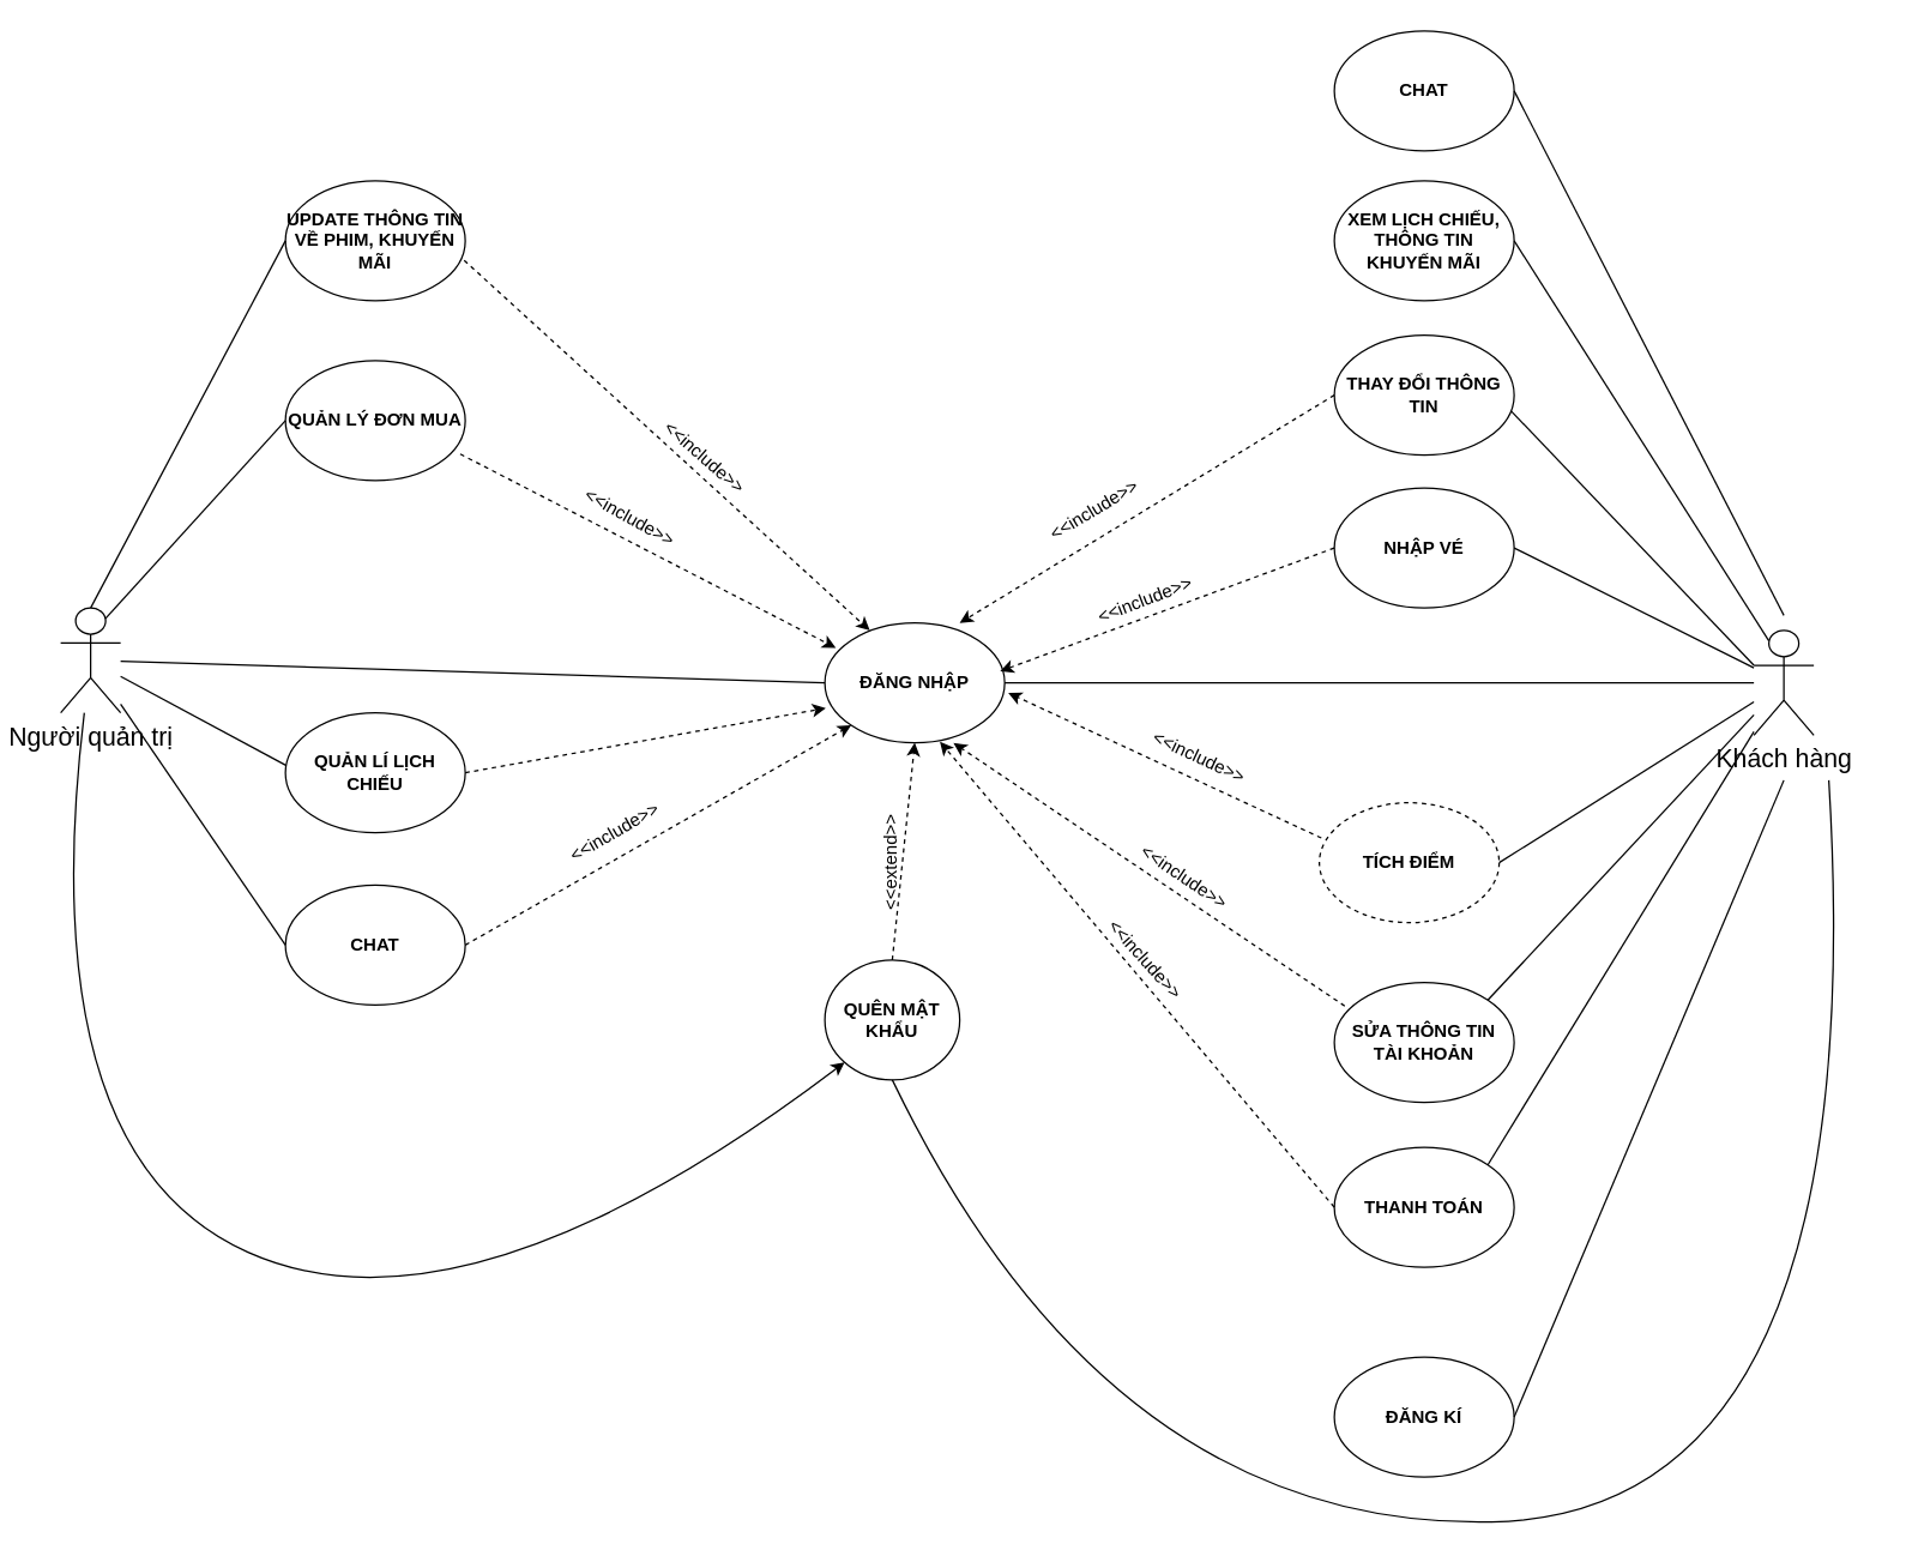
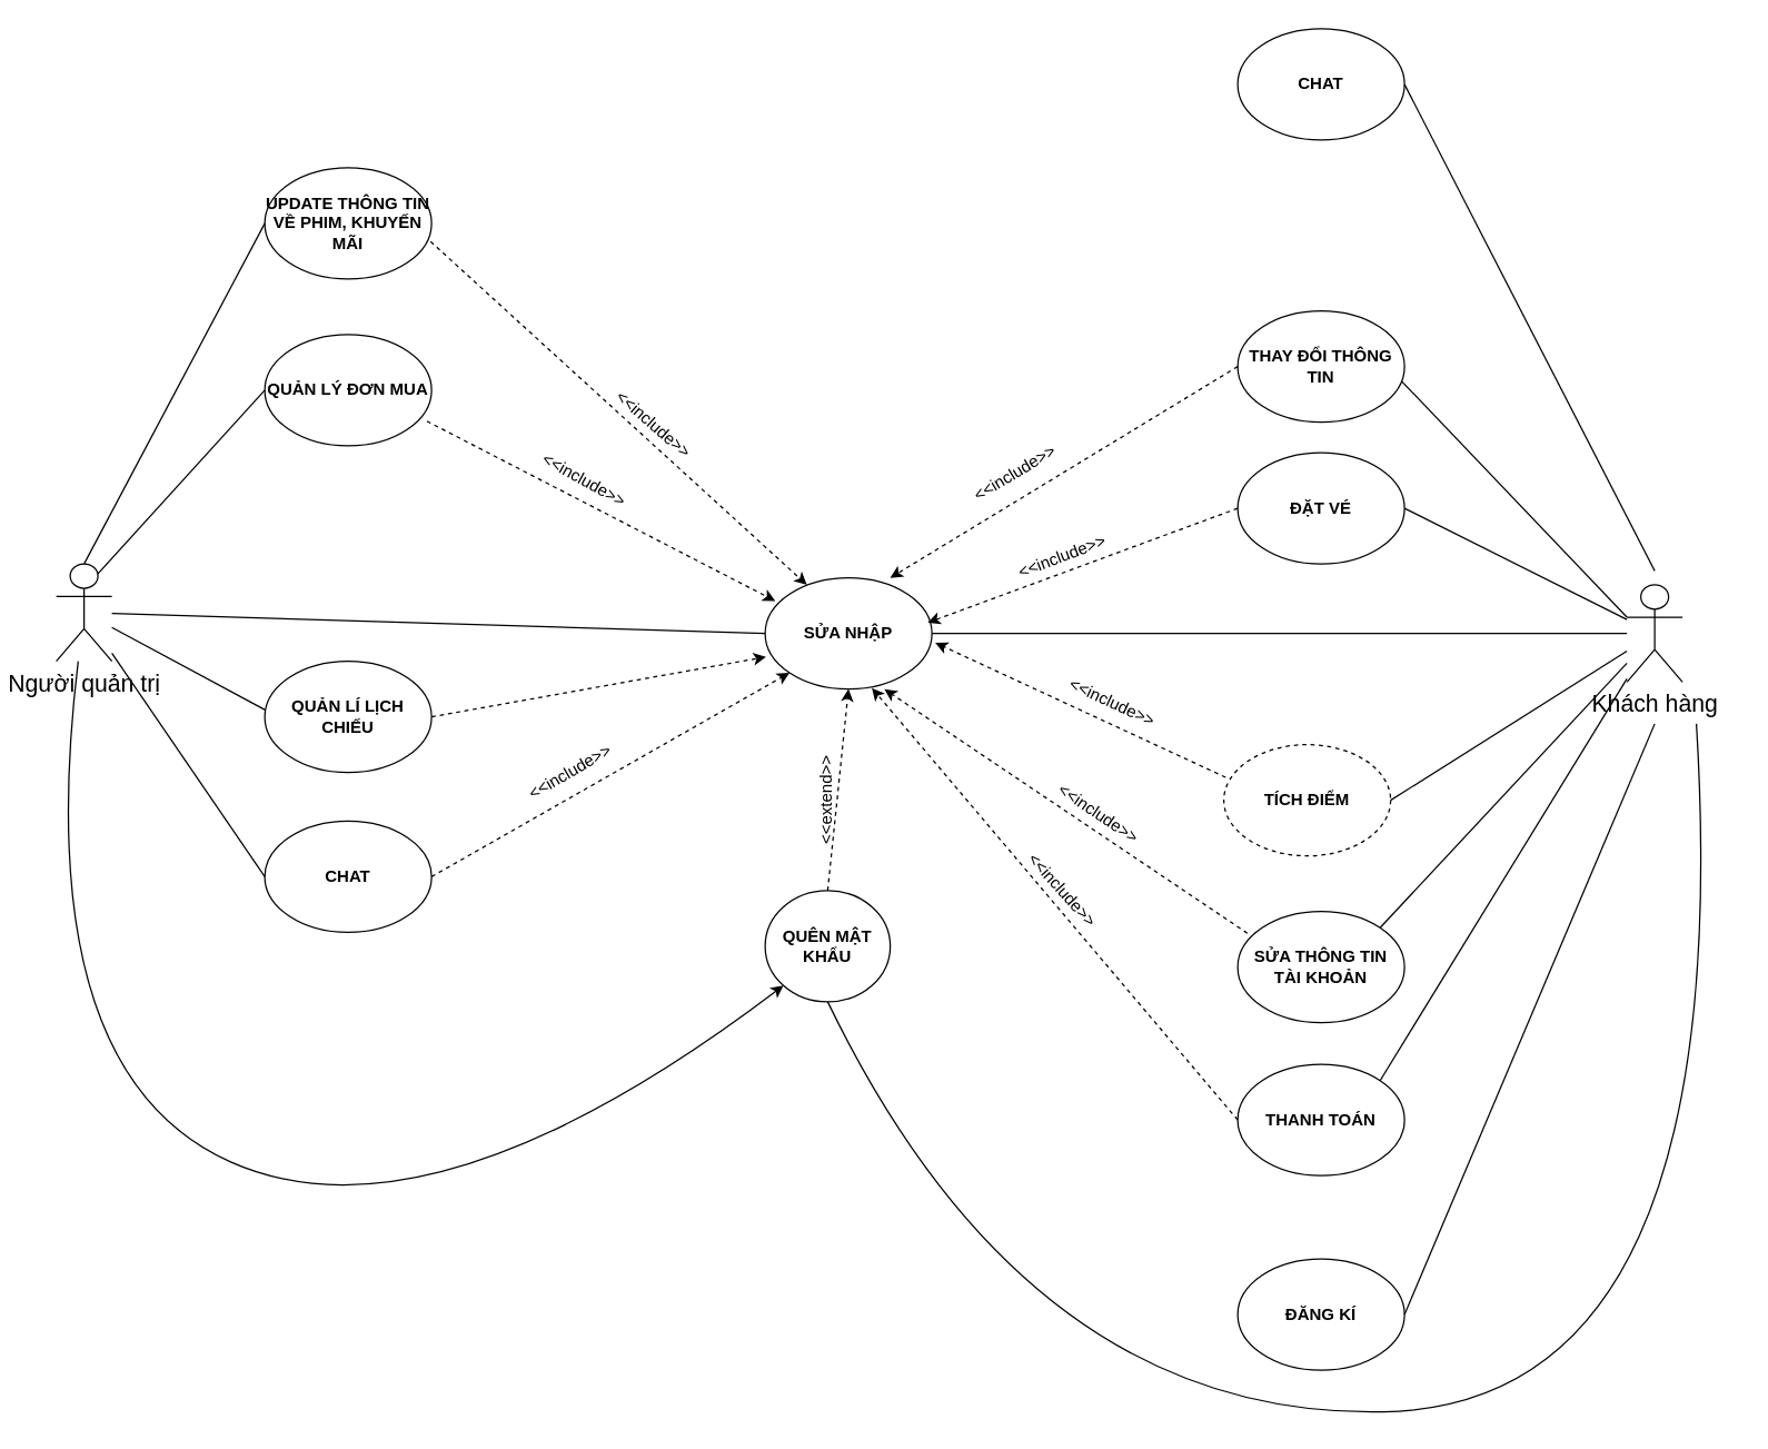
- <mxCell id="6" value="&lt;b&gt;XEM LỊCH CHIẾU, THÔNG TIN KHUYẾN MÃI&lt;/b&gt;" style="ellipse;whiteSpace=wrap;html=1;" parent="1" vertex="1"><mxGeometry x="890" y="120" width="120" height="80" as="geometry" /></mxCell>
- <mxCell id="16" value="" style="endArrow=none;html=1;rounded=0;exitX=1;exitY=0.5;exitDx=0;exitDy=0;entryX=0.25;entryY=0.1;entryDx=0;entryDy=0;entryPerimeter=0;" parent="1" source="6" target="12" edge="1"><mxGeometry width="50" height="50" relative="1" as="geometry"><mxPoint x="1030" y="240" as="sourcePoint" /><mxPoint x="1160" y="410" as="targetPoint" /></mxGeometry></mxCell>
- <mxCell id="2" value="&lt;b&gt;NHẬP VÉ&lt;/b&gt;" style="ellipse;whiteSpace=wrap;html=1;" parent="1" vertex="1"><mxGeometry x="890" y="325" width="120" height="80" as="geometry" /></mxCell>
+ <mxCell id="2" value="&lt;b&gt;ĐẶT VÉ&lt;/b&gt;" style="ellipse;whiteSpace=wrap;html=1;" parent="1" vertex="1"><mxGeometry x="890" y="325" width="120" height="80" as="geometry" /></mxCell>
- <mxCell id="3" value="&lt;b&gt;ĐĂNG NHẬP&lt;/b&gt;" style="ellipse;whiteSpace=wrap;html=1;" parent="1" vertex="1"><mxGeometry x="550" y="415" width="120" height="80" as="geometry" /></mxCell>
+ <mxCell id="3" value="&lt;b&gt;SỬA NHẬP&lt;/b&gt;" style="ellipse;whiteSpace=wrap;html=1;" parent="1" vertex="1"><mxGeometry x="550" y="415" width="120" height="80" as="geometry" /></mxCell>
